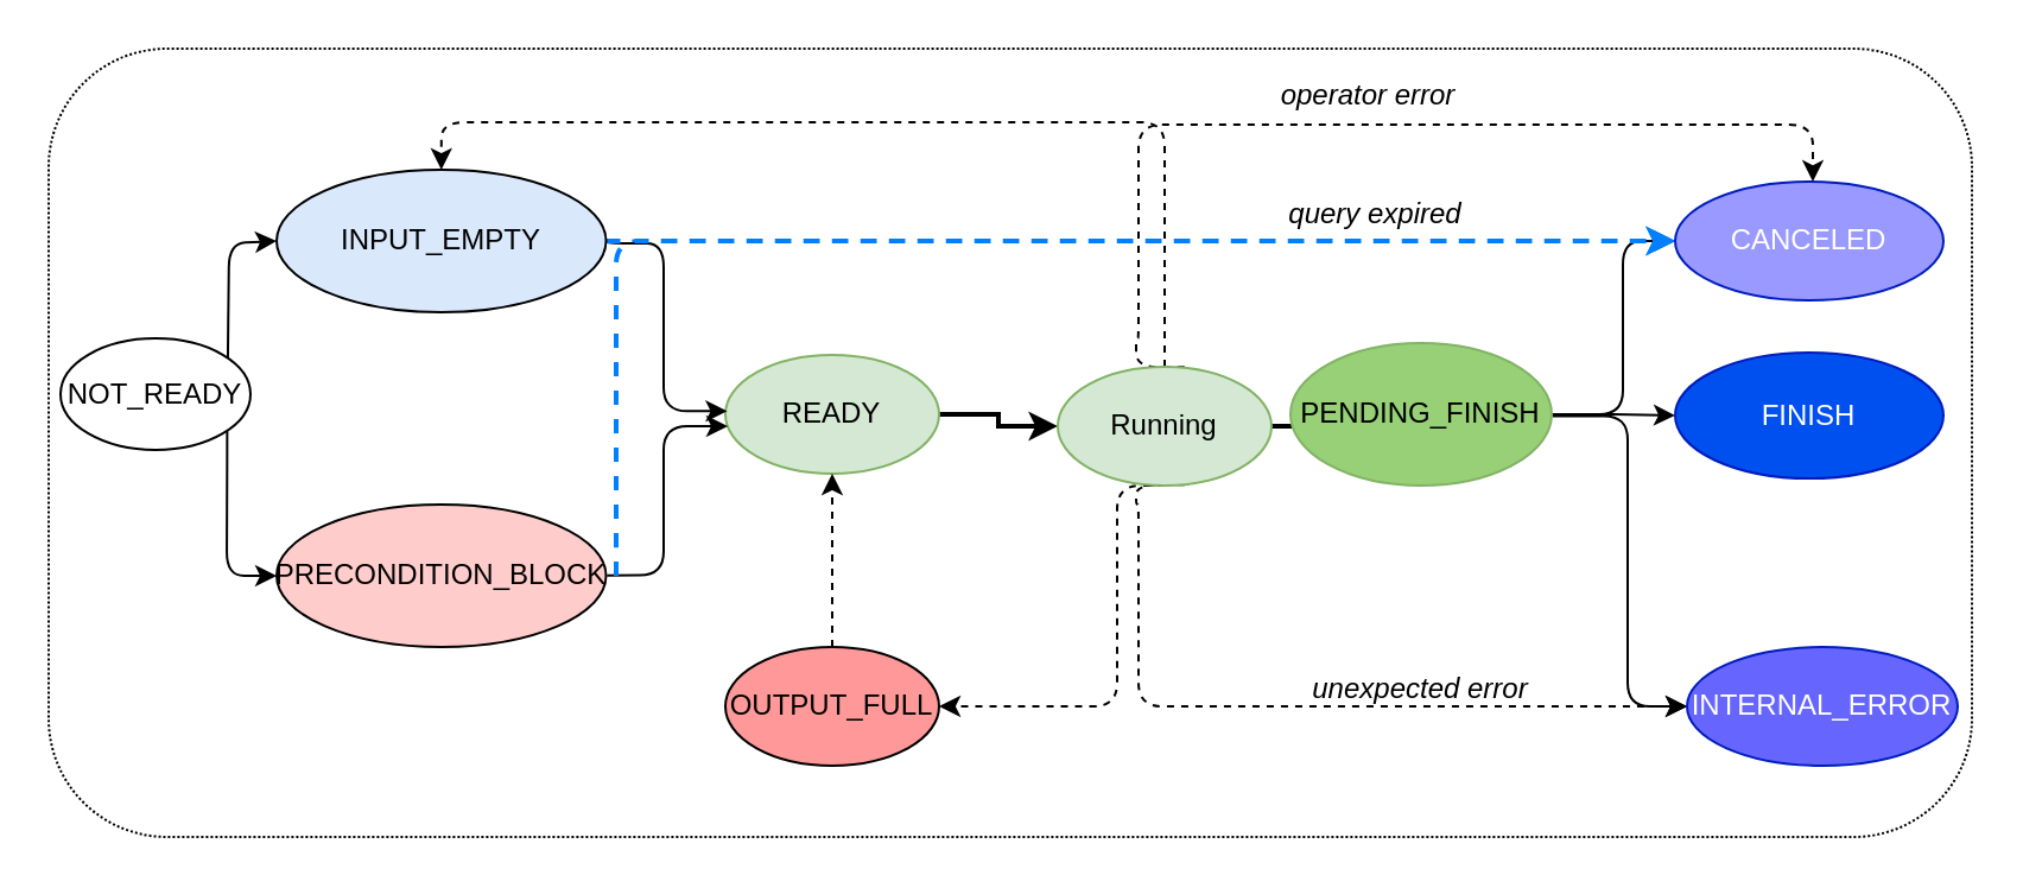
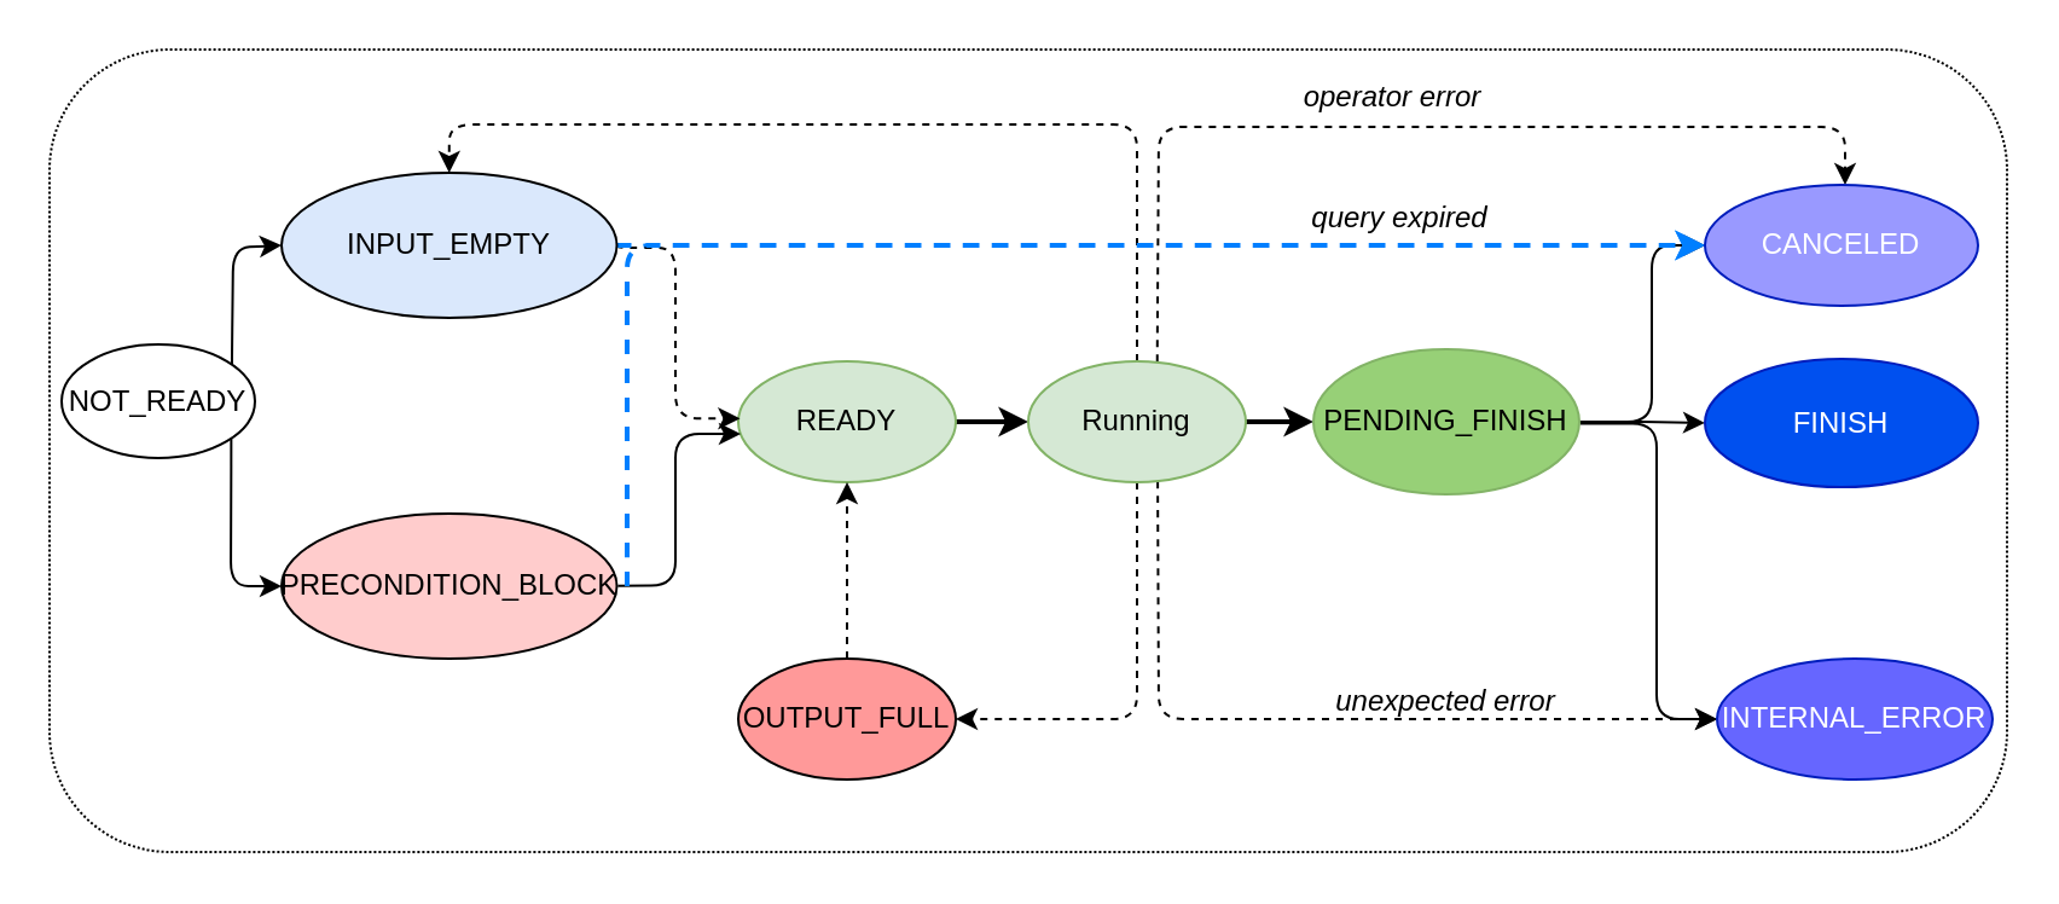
- <mxCell id="23" style="edgeStyle=orthogonalEdgeStyle;rounded=1;orthogonalLoop=1;jettySize=auto;html=1;exitX=1;exitY=0.5;exitDx=0;exitDy=0;entryX=0.008;entryY=0.473;entryDx=0;entryDy=0;entryPerimeter=0;strokeWidth=1;" edge="1" parent="1" source="25" target="6"><mxGeometry relative="1" as="geometry"><Array as="points"><mxPoint x="255" y="102" /><mxPoint x="279" y="102" /><mxPoint x="279" y="173" /></Array></mxGeometry></mxCell>
+ <mxCell id="23" style="edgeStyle=orthogonalEdgeStyle;rounded=1;orthogonalLoop=1;jettySize=auto;html=1;exitX=1;exitY=0.5;exitDx=0;exitDy=0;entryX=0.008;entryY=0.473;entryDx=0;entryDy=0;entryPerimeter=0;strokeWidth=1;dashed=1;" edge="1" parent="1" source="25" target="6"><mxGeometry relative="1" as="geometry"><Array as="points"><mxPoint x="255" y="102" /><mxPoint x="279" y="102" /><mxPoint x="279" y="173" /></Array></mxGeometry></mxCell>
- <mxCell id="12" value="Running" style="ellipse;whiteSpace=wrap;html=1;fillColor=#d5e8d4;strokeColor=#82b366;" vertex="1" parent="1"><mxGeometry x="445" y="154" width="90" height="50" as="geometry" /></mxCell>
+ <mxCell id="12" value="Running" style="ellipse;whiteSpace=wrap;html=1;fillColor=#d5e8d4;strokeColor=#82b366;" vertex="1" parent="1"><mxGeometry x="425" y="149" width="90" height="50" as="geometry" /></mxCell>
